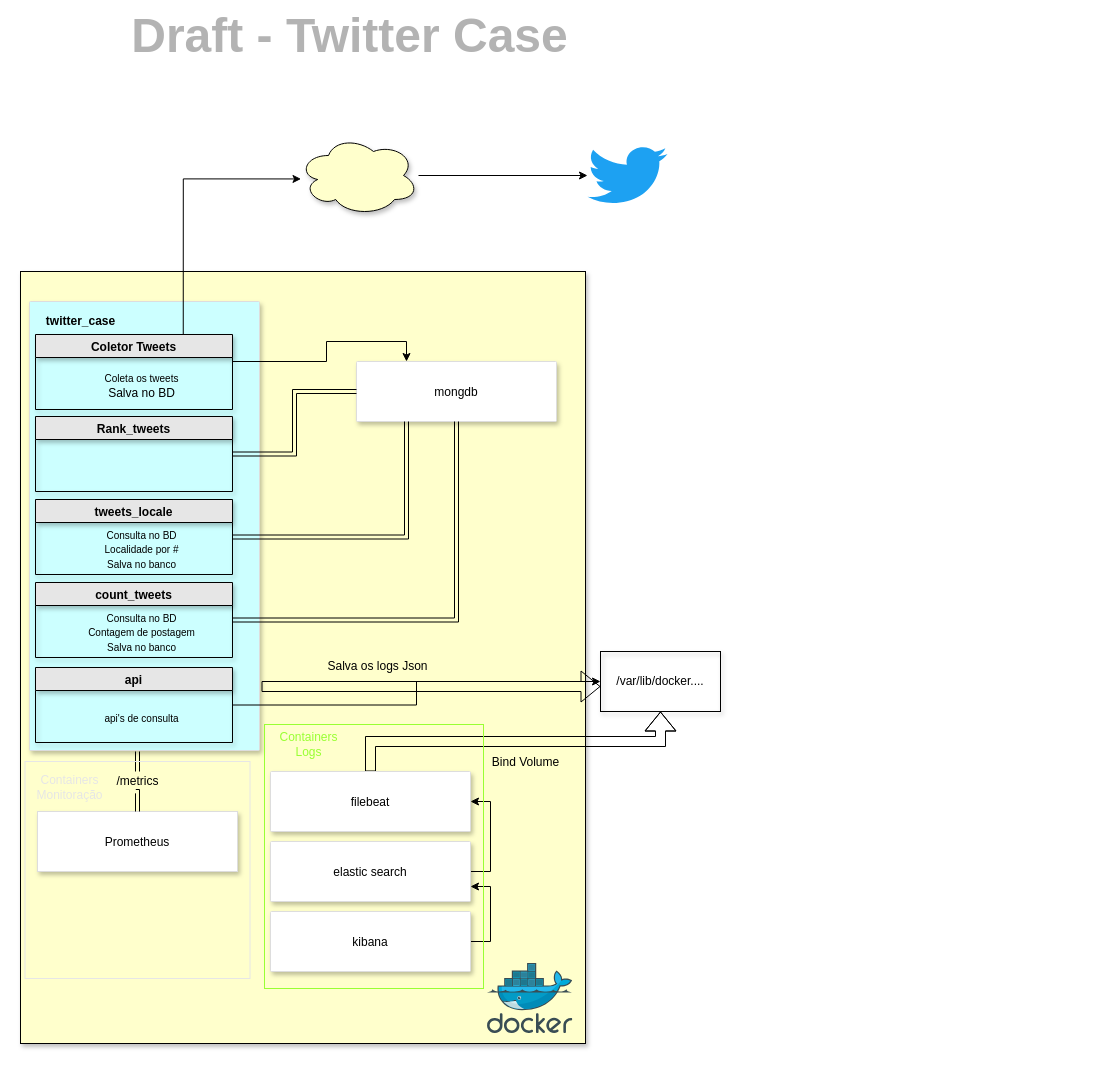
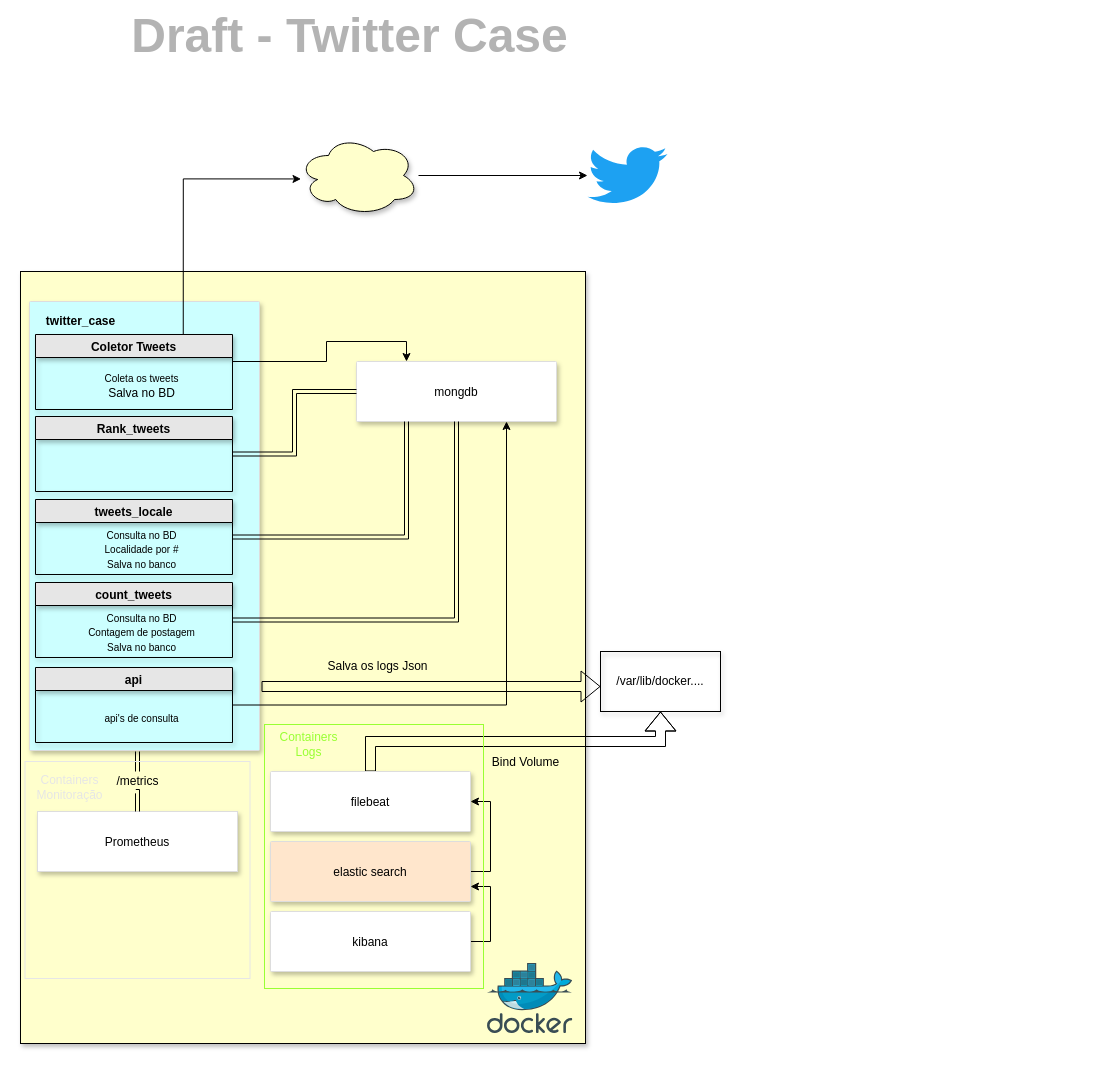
- <mxCell id="26" style="edgeStyle=orthogonalEdgeStyle;rounded=0;orthogonalLoop=1;jettySize=auto;html=1;exitX=1;exitY=0.5;exitDx=0;exitDy=0;" parent="1" source="27" target="20" edge="1"><mxGeometry relative="1" as="geometry" /></mxCell>
+ <mxCell id="26" style="edgeStyle=orthogonalEdgeStyle;rounded=0;orthogonalLoop=1;jettySize=auto;html=1;exitX=1;exitY=0.5;exitDx=0;exitDy=0;entryX=0.75;entryY=1;entryDx=0;entryDy=0;" parent="1" source="27" target="5" edge="1"><mxGeometry relative="1" as="geometry" /></mxCell>
- <mxCell id="15" value="elastic search" style="strokeColor=#dddddd;shadow=1;strokeWidth=1;rounded=1;absoluteArcSize=1;arcSize=2;fillColor=#FFFFFF;" parent="1" vertex="1"><mxGeometry x="270" y="841" width="200" height="60" as="geometry" /></mxCell>
+ <mxCell id="15" value="elastic search" style="strokeColor=#dddddd;shadow=1;strokeWidth=1;rounded=1;absoluteArcSize=1;arcSize=2;fillColor=#ffe6cc;" parent="1" vertex="1"><mxGeometry x="270" y="841" width="200" height="60" as="geometry" /></mxCell>
